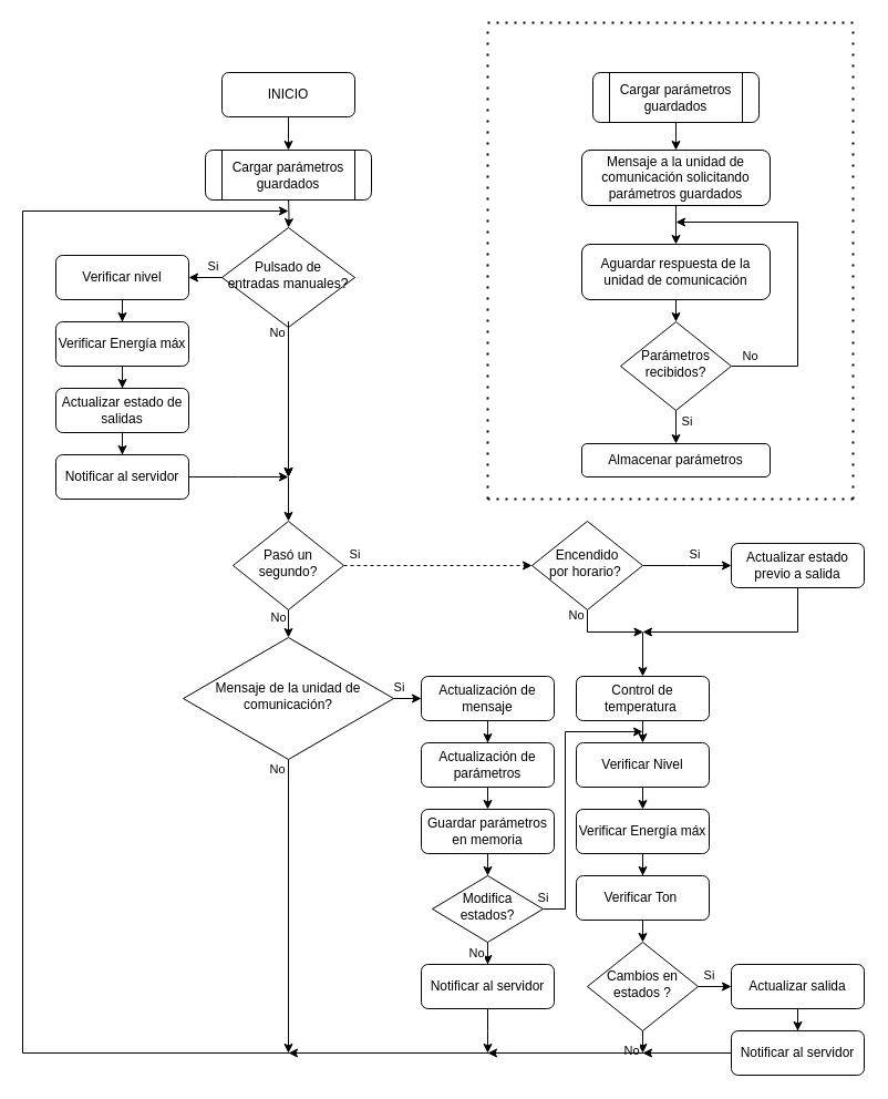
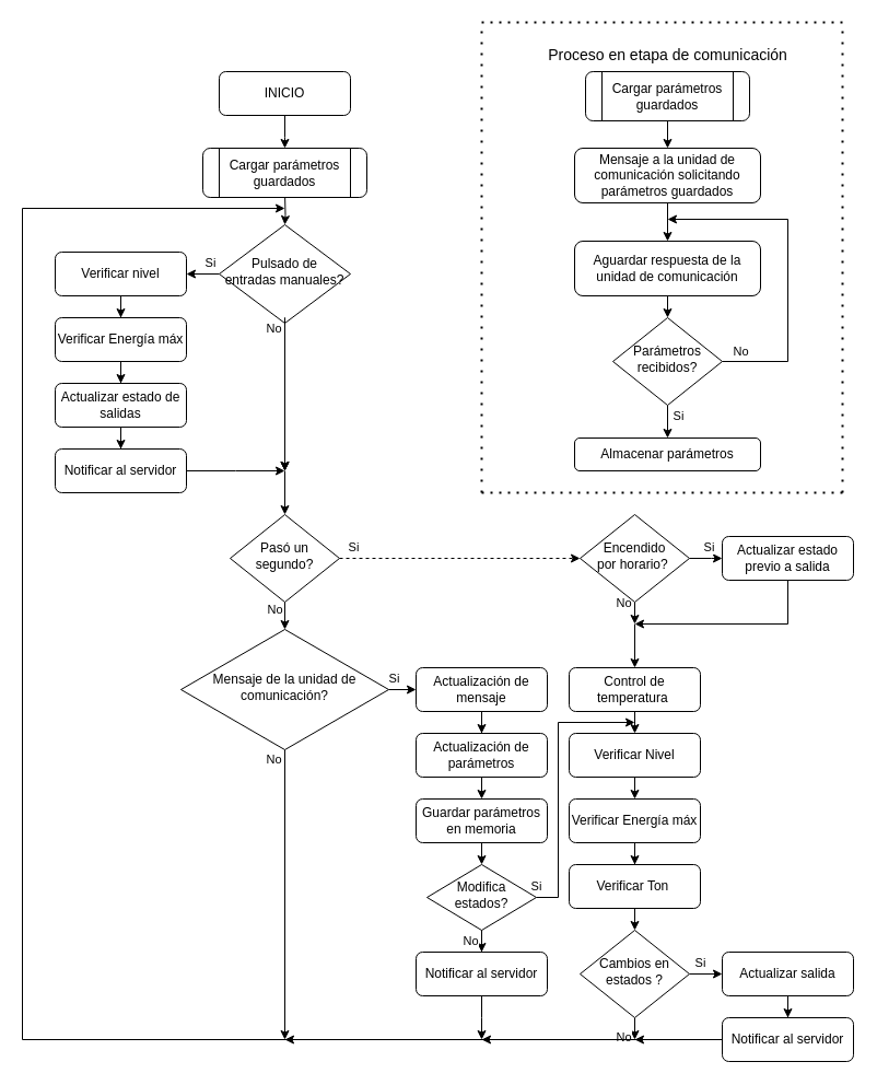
+ <mxCell id="59" value="&lt;font style=&quot;font-size: 14px&quot;&gt;Proceso en etapa de comunicación&lt;/font&gt;" style="text;html=1;align=center;verticalAlign=middle;resizable=0;points=[];autosize=1;" parent="1" vertex="1"><mxGeometry x="495" y="40" width="230" height="20" as="geometry" /></mxCell>
- <mxCell id="20" value="Encendido &lt;br&gt;por horario?&amp;nbsp;" style="rhombus;whiteSpace=wrap;html=1;shadow=0;fontFamily=Helvetica;fontSize=12;align=center;strokeWidth=1;spacing=6;spacingTop=-4;labelBackgroundColor=none;rounded=0;" parent="1" vertex="1"><mxGeometry x="480" y="470" width="100" height="80" as="geometry" /></mxCell>
+ <mxCell id="20" value="Encendido &lt;br&gt;por horario?&amp;nbsp;" style="rhombus;whiteSpace=wrap;html=1;shadow=0;fontFamily=Helvetica;fontSize=12;align=center;strokeWidth=1;spacing=6;spacingTop=-4;labelBackgroundColor=none;rounded=0;" parent="1" vertex="1"><mxGeometry x="530" y="470" width="100" height="80" as="geometry" /></mxCell>
